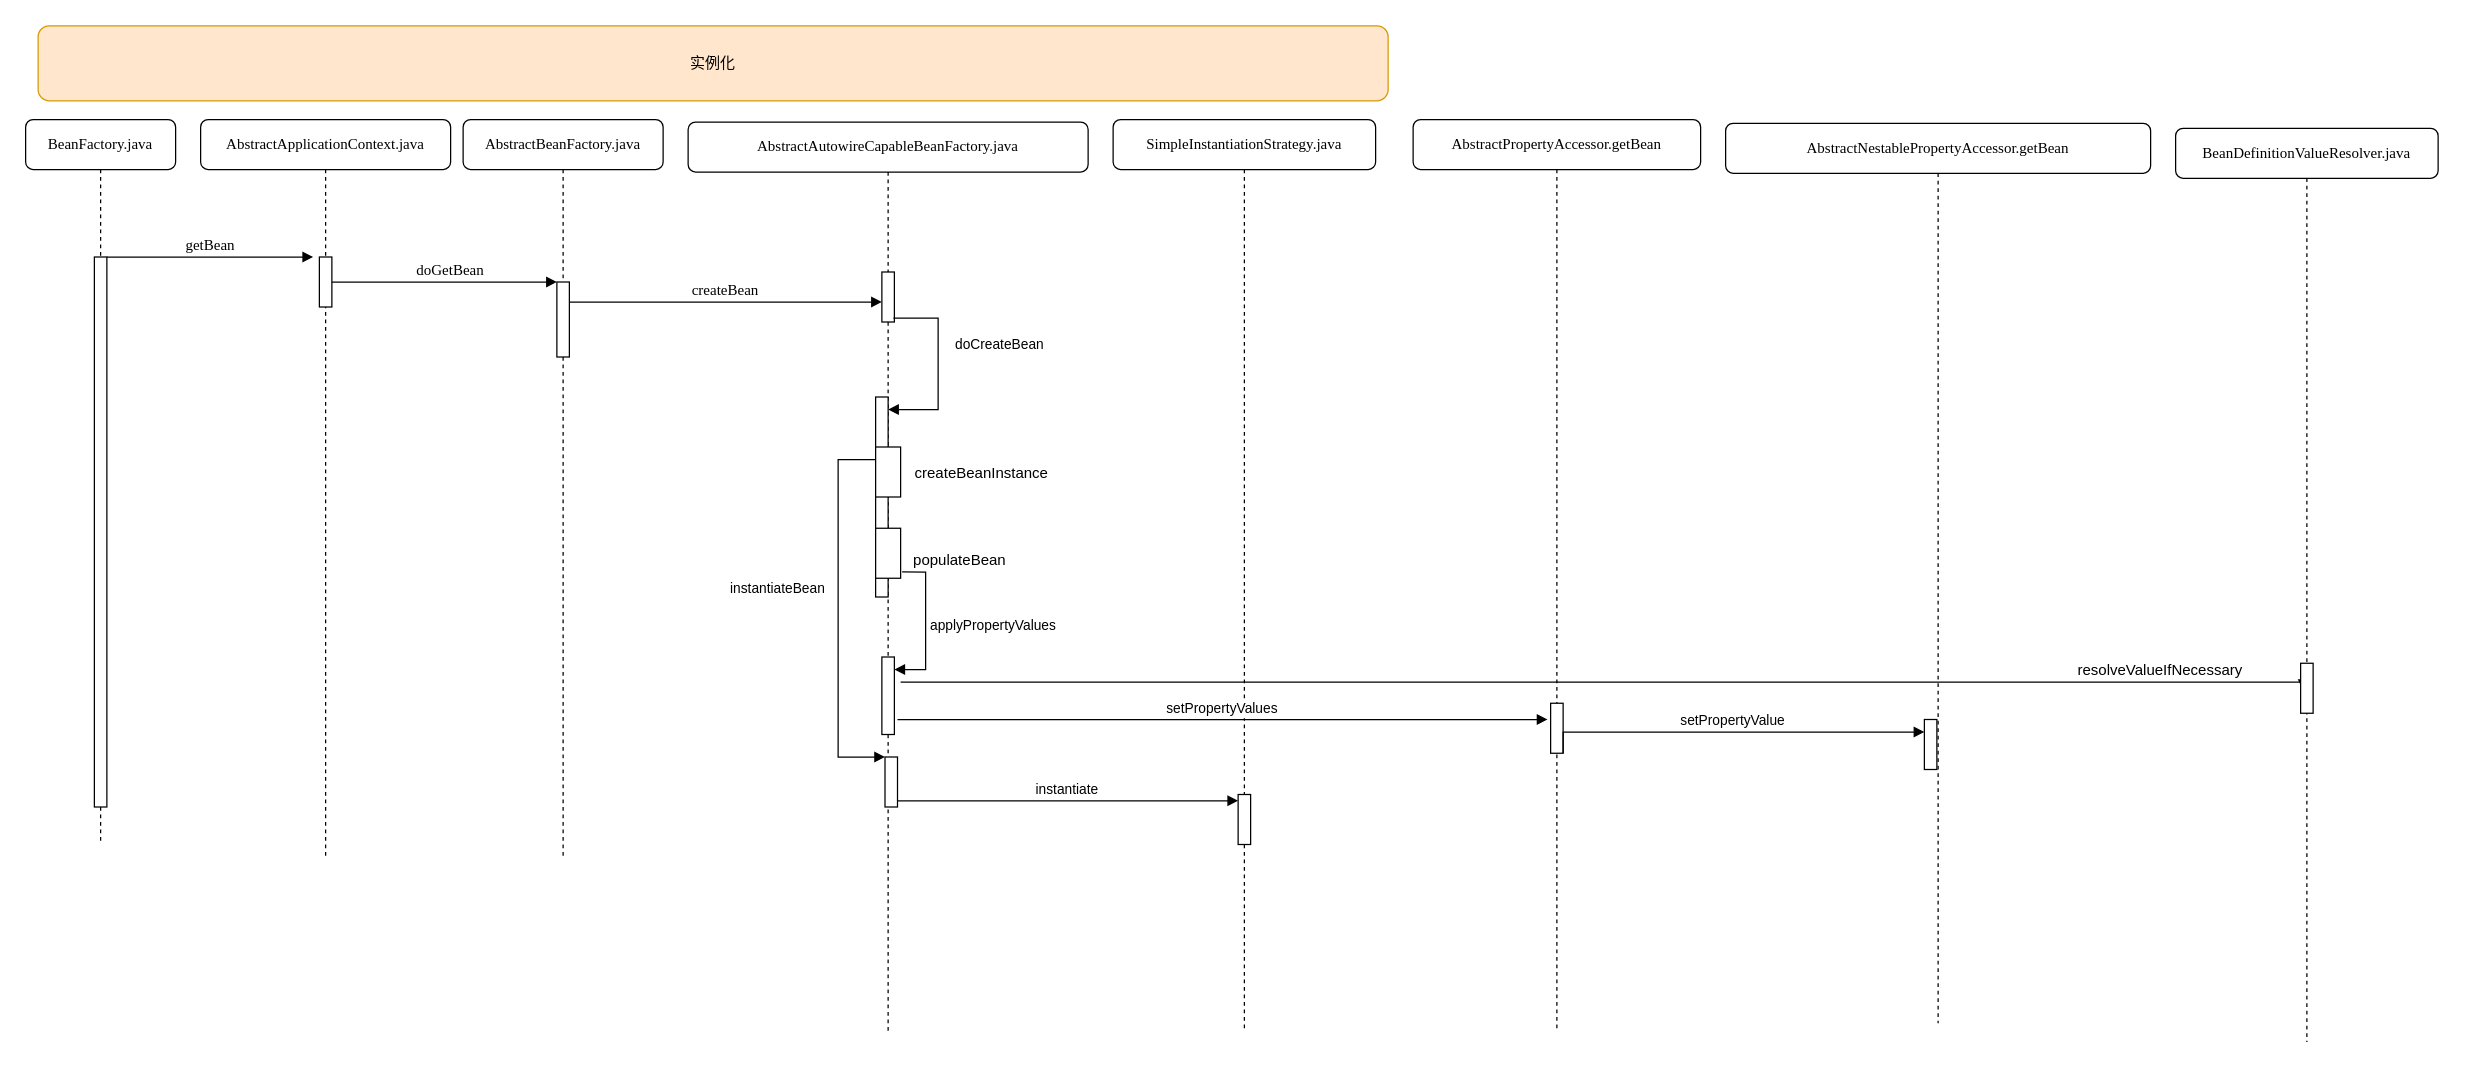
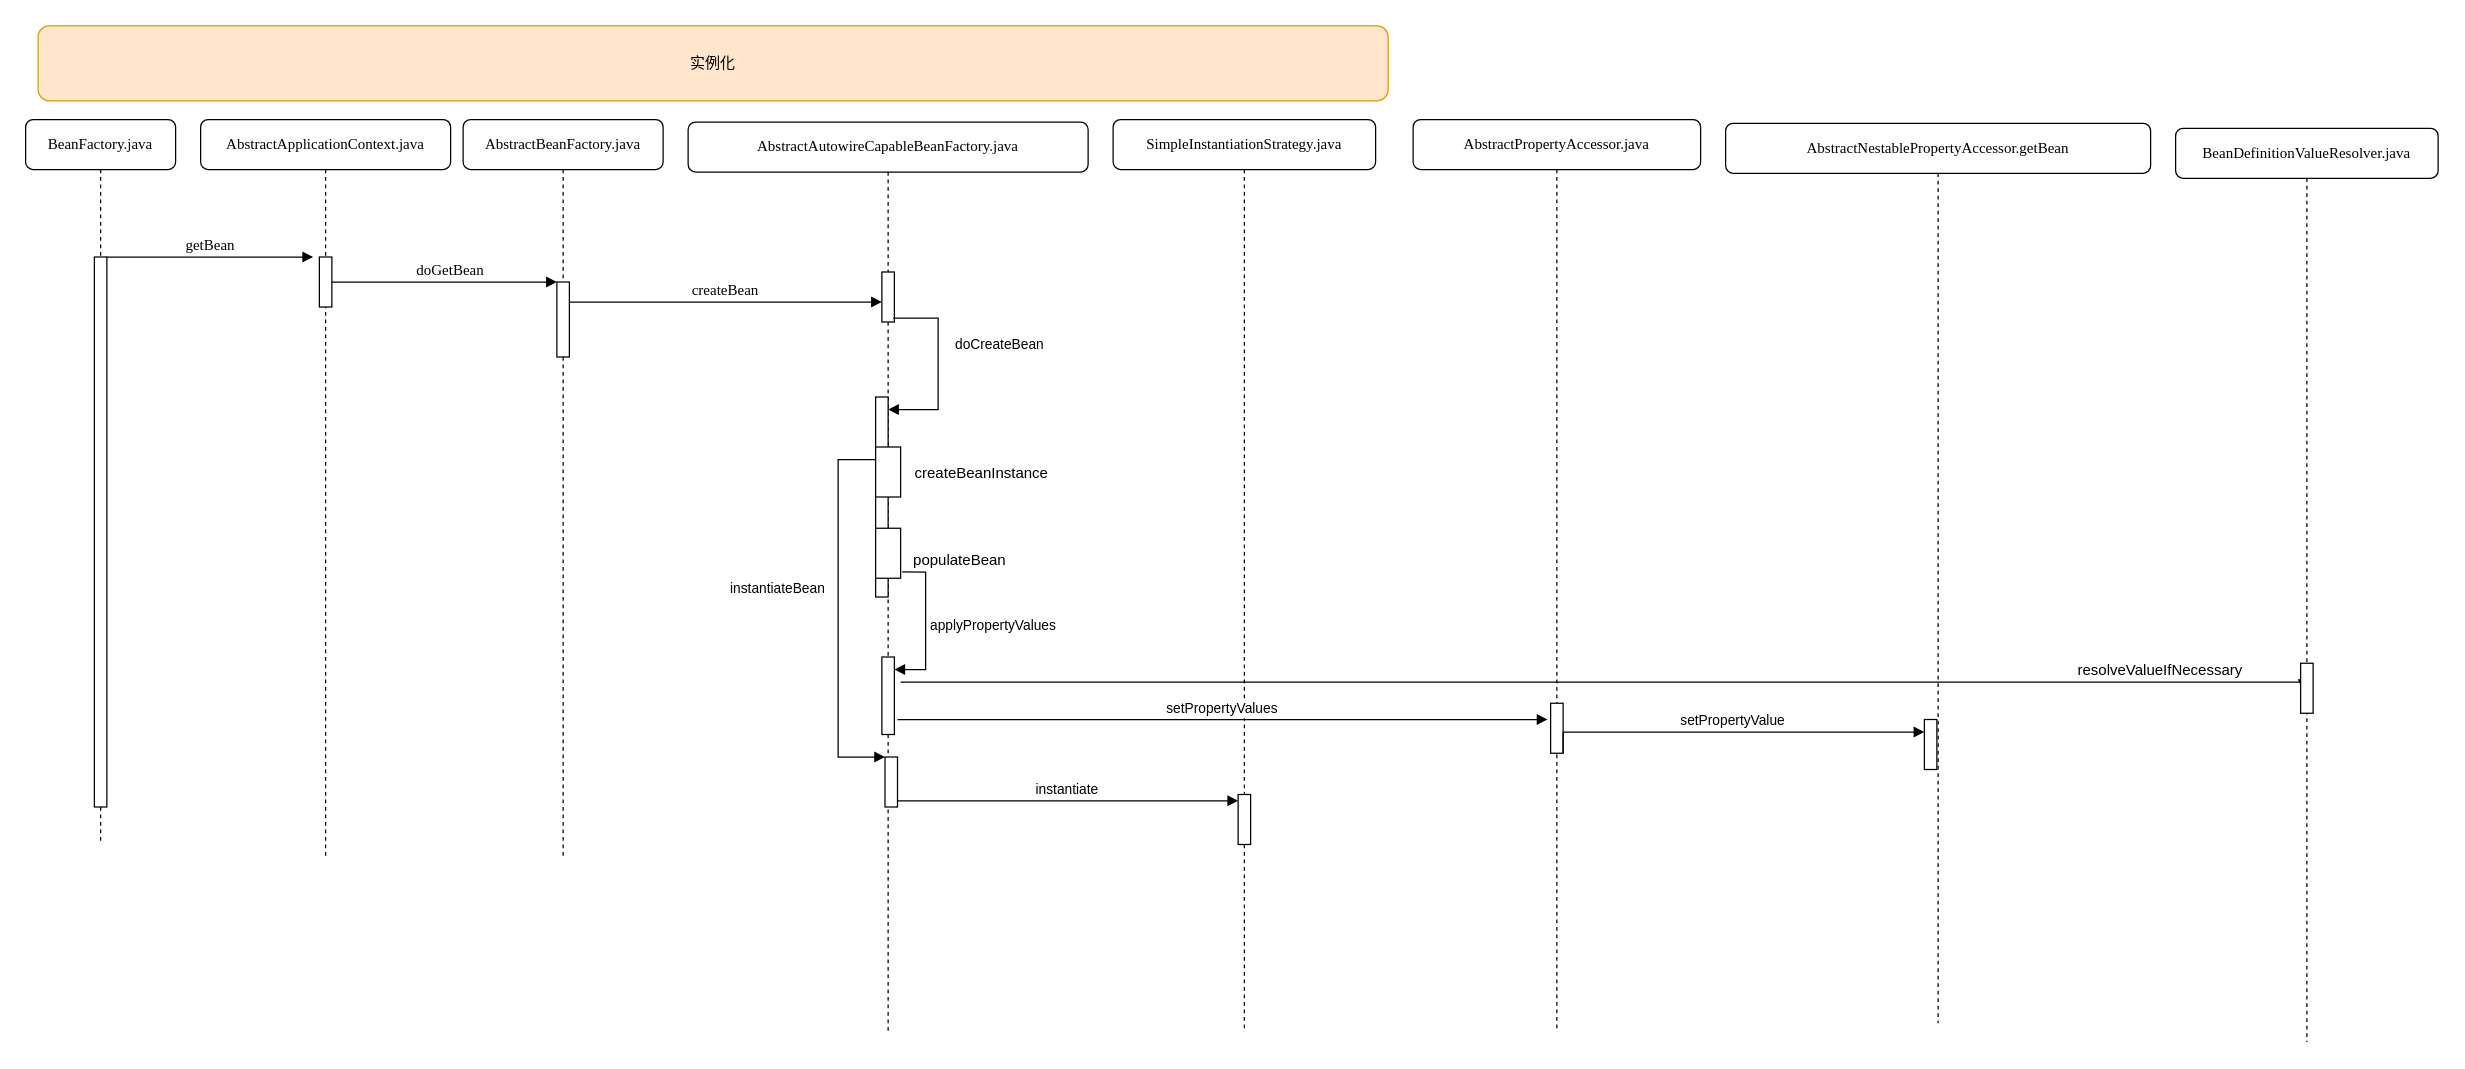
- <mxCell id="21" value="AbstractPropertyAccessor.getBean" style="shape=umlLifeline;perimeter=lifelinePerimeter;whiteSpace=wrap;container=1;collapsible=0;recursiveResize=0;outlineConnect=0;rounded=1;shadow=0;comic=0;labelBackgroundColor=none;strokeWidth=1;fontFamily=Verdana;fontSize=12;align=center;" parent="1" vertex="1"><mxGeometry x="1130" y="95" width="230" height="730" as="geometry" /></mxCell>
+ <mxCell id="21" value="AbstractPropertyAccessor.java" style="shape=umlLifeline;perimeter=lifelinePerimeter;whiteSpace=wrap;container=1;collapsible=0;recursiveResize=0;outlineConnect=0;rounded=1;shadow=0;comic=0;labelBackgroundColor=none;strokeWidth=1;fontFamily=Verdana;fontSize=12;align=center;" parent="1" vertex="1"><mxGeometry x="1130" y="95" width="230" height="730" as="geometry" /></mxCell>
